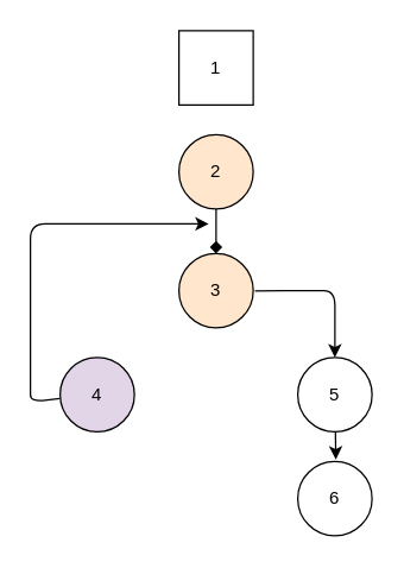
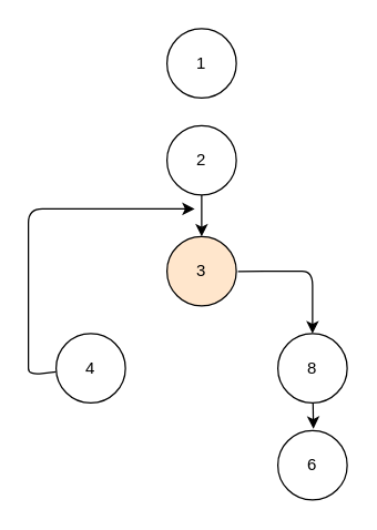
- <mxCell id="2" value="1" style="whiteSpace=wrap;html=1;aspect=fixed;rounded=0;" vertex="1" parent="1"><mxGeometry x="120" y="20" width="50" height="50" as="geometry" /></mxCell>
+ <mxCell id="2" value="1" style="ellipse;whiteSpace=wrap;html=1;aspect=fixed;" vertex="1" parent="1"><mxGeometry x="120" y="20" width="50" height="50" as="geometry" /></mxCell>
- <mxCell id="3" value="2" style="ellipse;whiteSpace=wrap;html=1;aspect=fixed;fillColor=#ffe6cc;" vertex="1" parent="1"><mxGeometry x="120" y="90" width="50" height="50" as="geometry" /></mxCell>
+ <mxCell id="3" value="2" style="ellipse;whiteSpace=wrap;html=1;aspect=fixed;" vertex="1" parent="1"><mxGeometry x="120" y="90" width="50" height="50" as="geometry" /></mxCell>
- <mxCell id="8" value="" style="endArrow=diamond;html=1;exitX=0.5;exitY=1;exitDx=0;exitDy=0;entryX=0.5;entryY=0;entryDx=0;entryDy=0;" edge="1" parent="1" source="3" target="7"><mxGeometry width="50" height="50" relative="1" as="geometry"><mxPoint x="130" y="190" as="sourcePoint" /><mxPoint x="180" y="140" as="targetPoint" /></mxGeometry></mxCell>
+ <mxCell id="8" value="" style="endArrow=classic;html=1;exitX=0.5;exitY=1;exitDx=0;exitDy=0;entryX=0.5;entryY=0;entryDx=0;entryDy=0;" edge="1" parent="1" source="3" target="7"><mxGeometry width="50" height="50" relative="1" as="geometry"><mxPoint x="130" y="190" as="sourcePoint" /><mxPoint x="180" y="140" as="targetPoint" /></mxGeometry></mxCell>
- <mxCell id="6" value="4" style="ellipse;whiteSpace=wrap;html=1;aspect=fixed;fillColor=#e1d5e7;" vertex="1" parent="1"><mxGeometry x="40" y="240" width="50" height="50" as="geometry" /></mxCell>
+ <mxCell id="6" value="4" style="ellipse;whiteSpace=wrap;html=1;aspect=fixed;" vertex="1" parent="1"><mxGeometry x="40" y="240" width="50" height="50" as="geometry" /></mxCell>
- <mxCell id="5" value="5" style="ellipse;whiteSpace=wrap;html=1;aspect=fixed;" vertex="1" parent="1"><mxGeometry x="200" y="240" width="50" height="50" as="geometry" /></mxCell>
+ <mxCell id="5" value="8" style="ellipse;whiteSpace=wrap;html=1;aspect=fixed;" vertex="1" parent="1"><mxGeometry x="200" y="240" width="50" height="50" as="geometry" /></mxCell>
